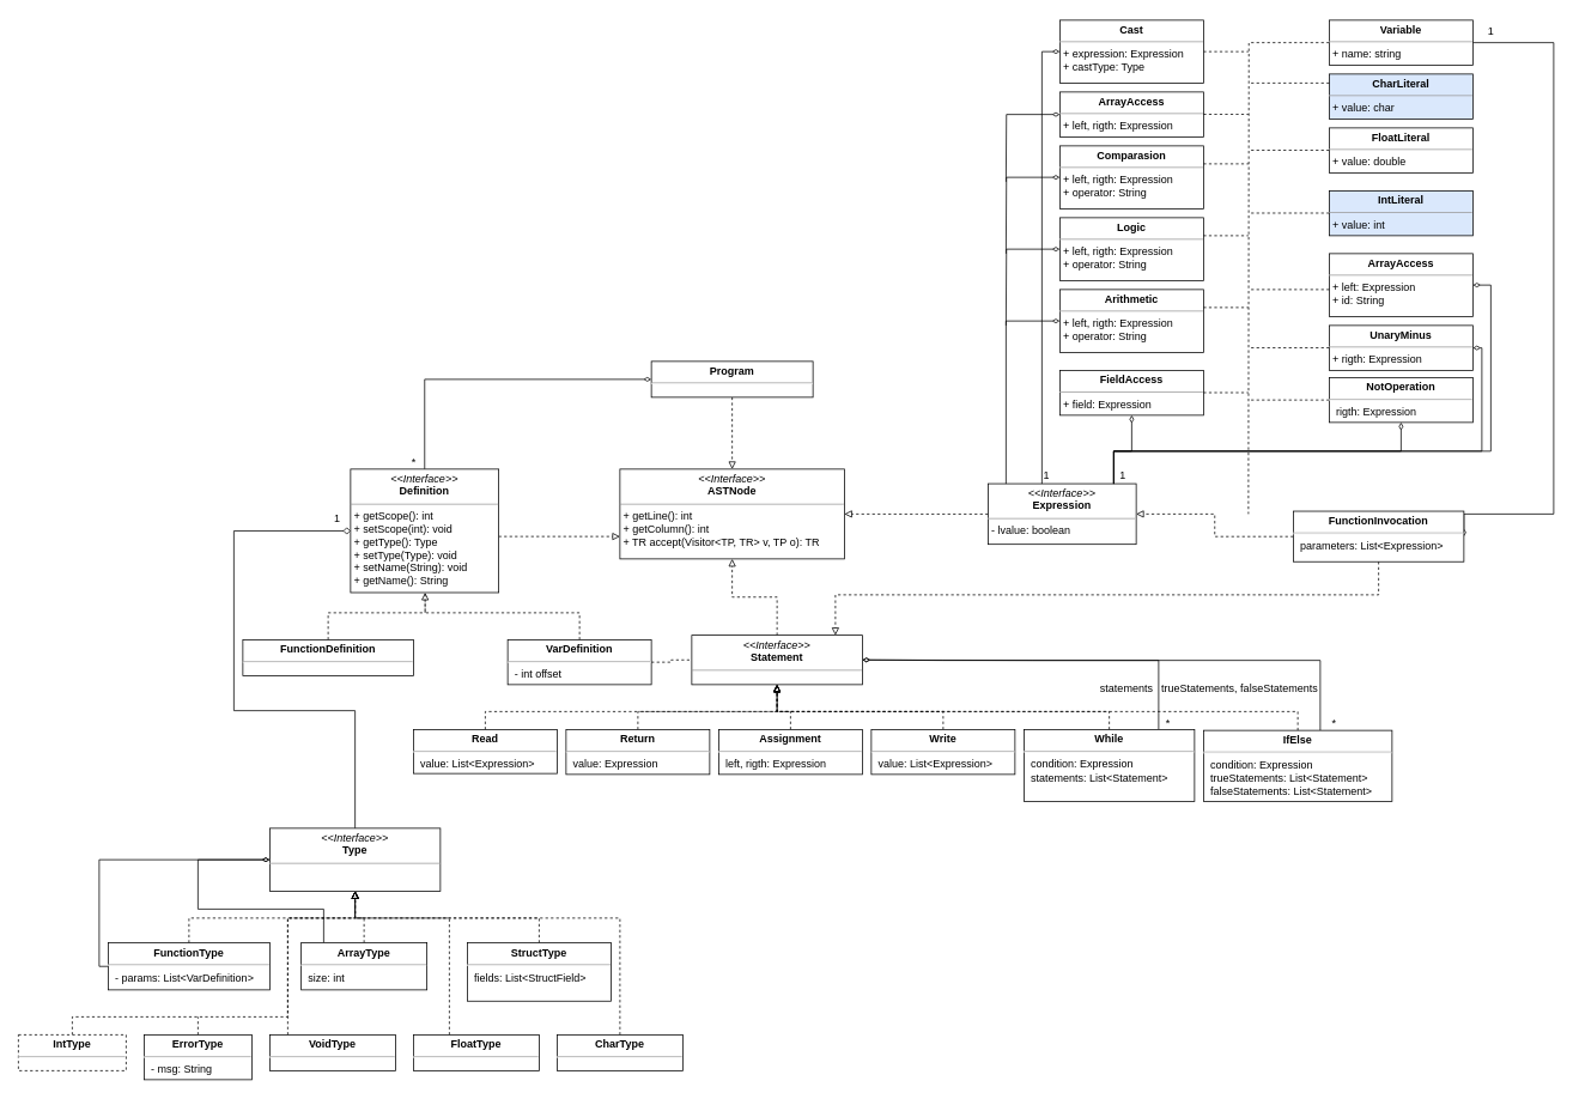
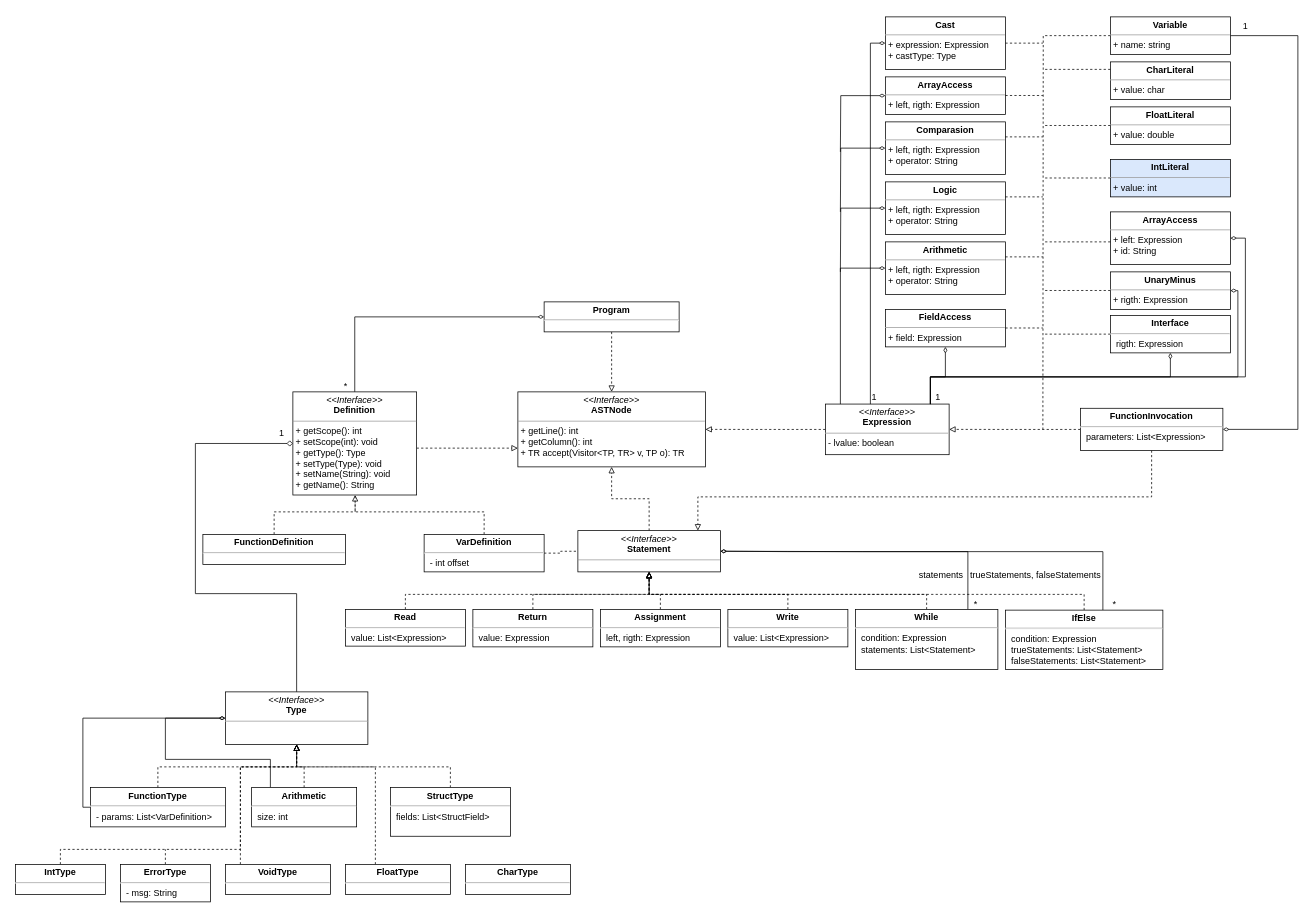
- <mxCell id="77" value="&lt;p style=&quot;margin:0px;margin-top:4px;text-align:center;&quot;&gt;&lt;b&gt;CharLiteral&lt;/b&gt;&lt;/p&gt;&lt;hr size=&quot;1&quot;&gt;&lt;p style=&quot;margin:0px;margin-left:4px;&quot;&gt;+ value: char&lt;/p&gt;" style="verticalAlign=top;align=left;overflow=fill;fontSize=12;fontFamily=Helvetica;html=1;whiteSpace=wrap;fillColor=#dae8fc;" vertex="1" parent="1"><mxGeometry x="1480" y="82" width="160" height="50" as="geometry" /></mxCell>
+ <mxCell id="77" value="&lt;p style=&quot;margin:0px;margin-top:4px;text-align:center;&quot;&gt;&lt;b&gt;CharLiteral&lt;/b&gt;&lt;/p&gt;&lt;hr size=&quot;1&quot;&gt;&lt;p style=&quot;margin:0px;margin-left:4px;&quot;&gt;+ value: char&lt;/p&gt;" style="verticalAlign=top;align=left;overflow=fill;fontSize=12;fontFamily=Helvetica;html=1;whiteSpace=wrap;" vertex="1" parent="1"><mxGeometry x="1480" y="82" width="160" height="50" as="geometry" /></mxCell>
- <mxCell id="71" value="&lt;p style=&quot;margin: 4px 0px 0px; text-align: center;&quot;&gt;&lt;b&gt;NotOperation&lt;/b&gt;&lt;/p&gt;&lt;hr&gt;&lt;p style=&quot;margin:0px;margin-left:8px;&quot;&gt;rigth: Expression&lt;br&gt;&lt;/p&gt;" style="verticalAlign=top;align=left;overflow=fill;fontSize=12;fontFamily=Helvetica;html=1;whiteSpace=wrap;" vertex="1" parent="1"><mxGeometry x="1480" y="420" width="160" height="50" as="geometry" /></mxCell>
+ <mxCell id="71" value="&lt;p style=&quot;margin: 4px 0px 0px; text-align: center;&quot;&gt;&lt;b&gt;Interface&lt;/b&gt;&lt;/p&gt;&lt;hr&gt;&lt;p style=&quot;margin:0px;margin-left:8px;&quot;&gt;rigth: Expression&lt;br&gt;&lt;/p&gt;" style="verticalAlign=top;align=left;overflow=fill;fontSize=12;fontFamily=Helvetica;html=1;whiteSpace=wrap;" vertex="1" parent="1"><mxGeometry x="1480" y="420" width="160" height="50" as="geometry" /></mxCell>
- <mxCell id="85" value="&lt;p style=&quot;margin: 4px 0px 0px; text-align: center;&quot;&gt;&lt;b&gt;FunctionInvocation&lt;/b&gt;&lt;/p&gt;&lt;hr&gt;&lt;p style=&quot;margin:0px;margin-left:8px;&quot;&gt;parameters: List&amp;lt;Expression&amp;gt;&lt;/p&gt;" style="verticalAlign=top;align=left;overflow=fill;fontSize=12;fontFamily=Helvetica;html=1;whiteSpace=wrap;" vertex="1" parent="1"><mxGeometry x="1440" y="568.88" width="190" height="56.25" as="geometry" /></mxCell>
+ <mxCell id="85" value="&lt;p style=&quot;margin: 4px 0px 0px; text-align: center;&quot;&gt;&lt;b&gt;FunctionInvocation&lt;/b&gt;&lt;/p&gt;&lt;hr&gt;&lt;p style=&quot;margin:0px;margin-left:8px;&quot;&gt;parameters: List&amp;lt;Expression&amp;gt;&lt;/p&gt;" style="verticalAlign=top;align=left;overflow=fill;fontSize=12;fontFamily=Helvetica;html=1;whiteSpace=wrap;" vertex="1" parent="1"><mxGeometry x="1440" y="543.88" width="190" height="56.25" as="geometry" /></mxCell>
- <mxCell id="36" style="edgeStyle=orthogonalEdgeStyle;rounded=0;orthogonalLoop=1;jettySize=auto;html=1;endArrow=block;endFill=0;dashed=1;" edge="1" parent="1" source="37" target="31"><mxGeometry relative="1" as="geometry"><Array as="points"><mxPoint x="690" y="1022" /><mxPoint x="395" y="1022" /></Array></mxGeometry></mxCell>
- <mxCell id="40" value="&lt;p style=&quot;margin: 4px 0px 0px; text-align: center;&quot;&gt;&lt;b&gt;ArrayType&lt;/b&gt;&lt;/p&gt;&lt;hr&gt;&lt;p style=&quot;margin:0px;margin-left:8px;&quot;&gt;size: int&lt;/p&gt;&lt;p style=&quot;margin:0px;margin-left:8px;&quot;&gt;&lt;br&gt;&lt;/p&gt;" style="verticalAlign=top;align=left;overflow=fill;fontSize=12;fontFamily=Helvetica;html=1;whiteSpace=wrap;" vertex="1" parent="1"><mxGeometry x="335" y="1049.5" width="140" height="52.5" as="geometry" /></mxCell>
+ <mxCell id="40" value="&lt;p style=&quot;margin: 4px 0px 0px; text-align: center;&quot;&gt;&lt;b&gt;Arithmetic&lt;/b&gt;&lt;/p&gt;&lt;hr&gt;&lt;p style=&quot;margin:0px;margin-left:8px;&quot;&gt;size: int&lt;/p&gt;&lt;p style=&quot;margin:0px;margin-left:8px;&quot;&gt;&lt;br&gt;&lt;/p&gt;" style="verticalAlign=top;align=left;overflow=fill;fontSize=12;fontFamily=Helvetica;html=1;whiteSpace=wrap;" vertex="1" parent="1"><mxGeometry x="335" y="1049.5" width="140" height="52.5" as="geometry" /></mxCell>
- <mxCell id="33" value="&lt;p style=&quot;margin: 4px 0px 0px; text-align: center;&quot;&gt;&lt;b&gt;IntType&lt;/b&gt;&lt;/p&gt;&lt;hr&gt;&lt;p style=&quot;margin:0px;margin-left:8px;&quot;&gt;&lt;br&gt;&lt;/p&gt;" style="verticalAlign=top;align=left;overflow=fill;fontSize=12;fontFamily=Helvetica;html=1;whiteSpace=wrap;dashed=1;" vertex="1" parent="1"><mxGeometry x="20" y="1152" width="120" height="40" as="geometry" /></mxCell>
+ <mxCell id="33" value="&lt;p style=&quot;margin: 4px 0px 0px; text-align: center;&quot;&gt;&lt;b&gt;IntType&lt;/b&gt;&lt;/p&gt;&lt;hr&gt;&lt;p style=&quot;margin:0px;margin-left:8px;&quot;&gt;&lt;br&gt;&lt;/p&gt;" style="verticalAlign=top;align=left;overflow=fill;fontSize=12;fontFamily=Helvetica;html=1;whiteSpace=wrap;" vertex="1" parent="1"><mxGeometry x="20" y="1152" width="120" height="40" as="geometry" /></mxCell>
